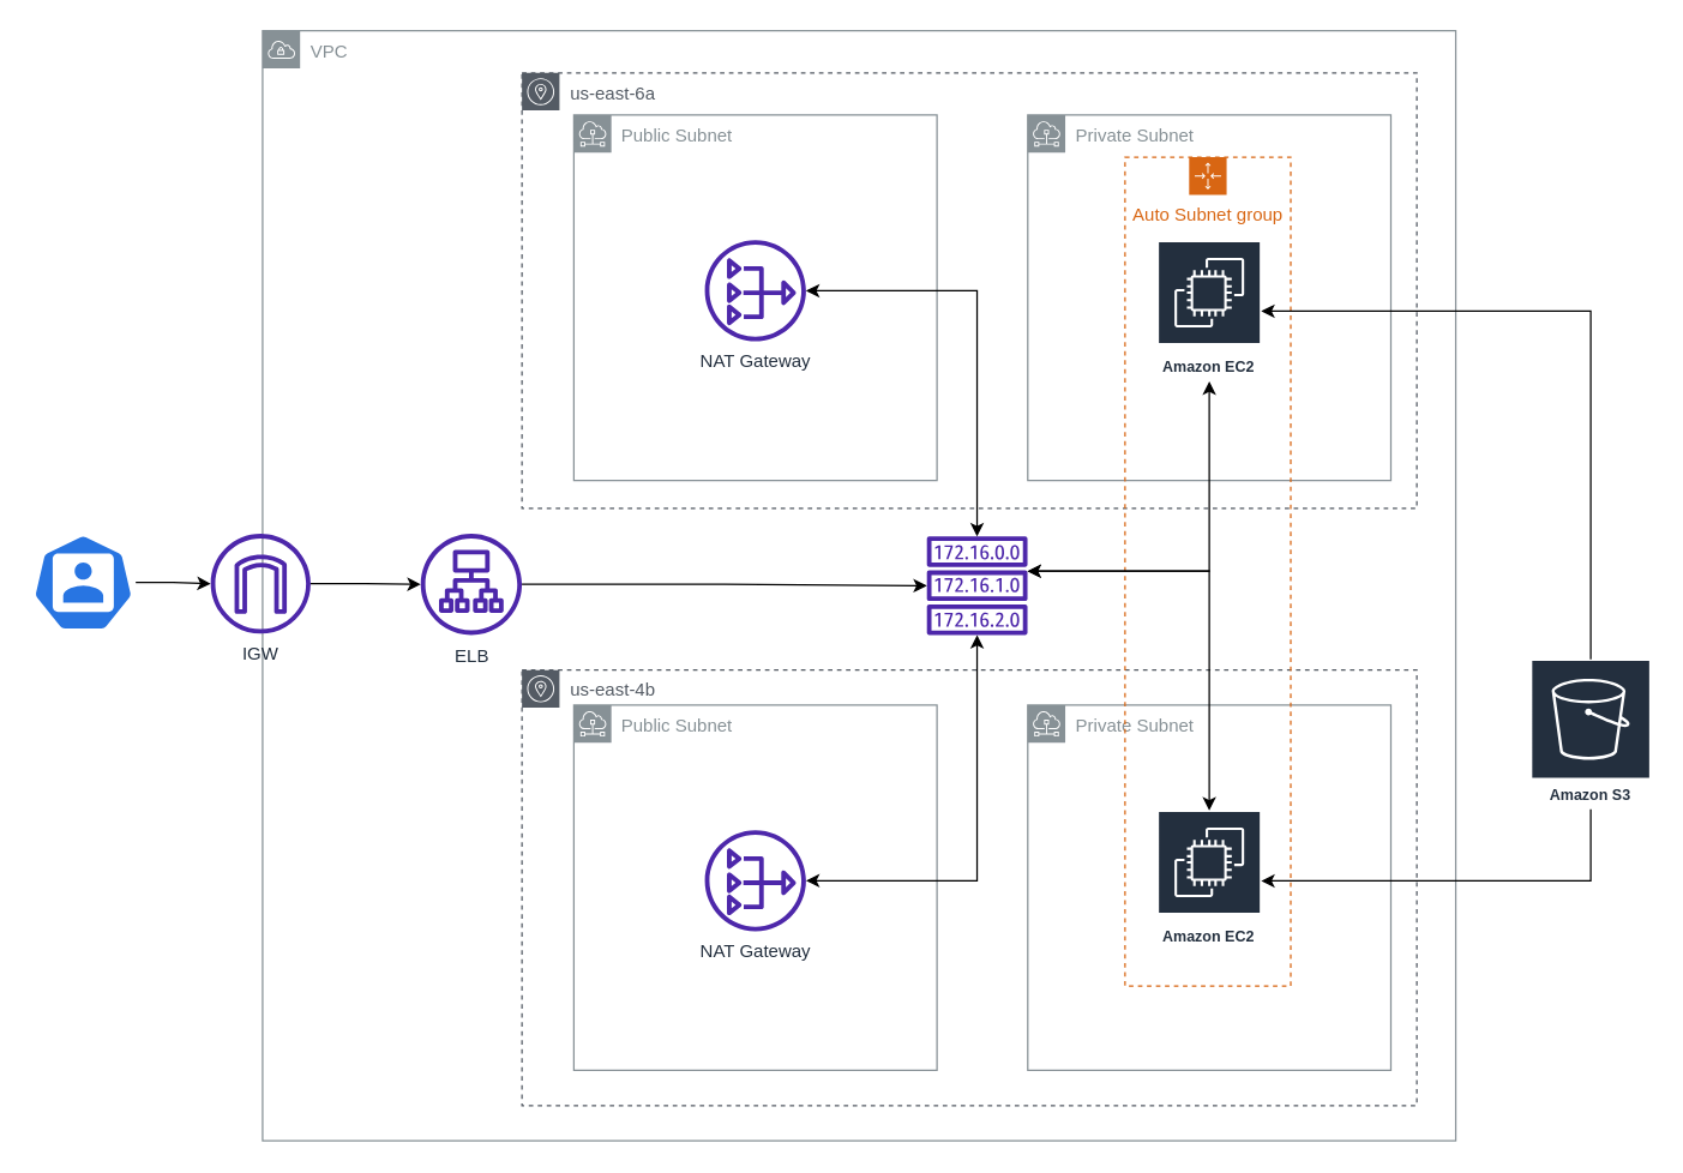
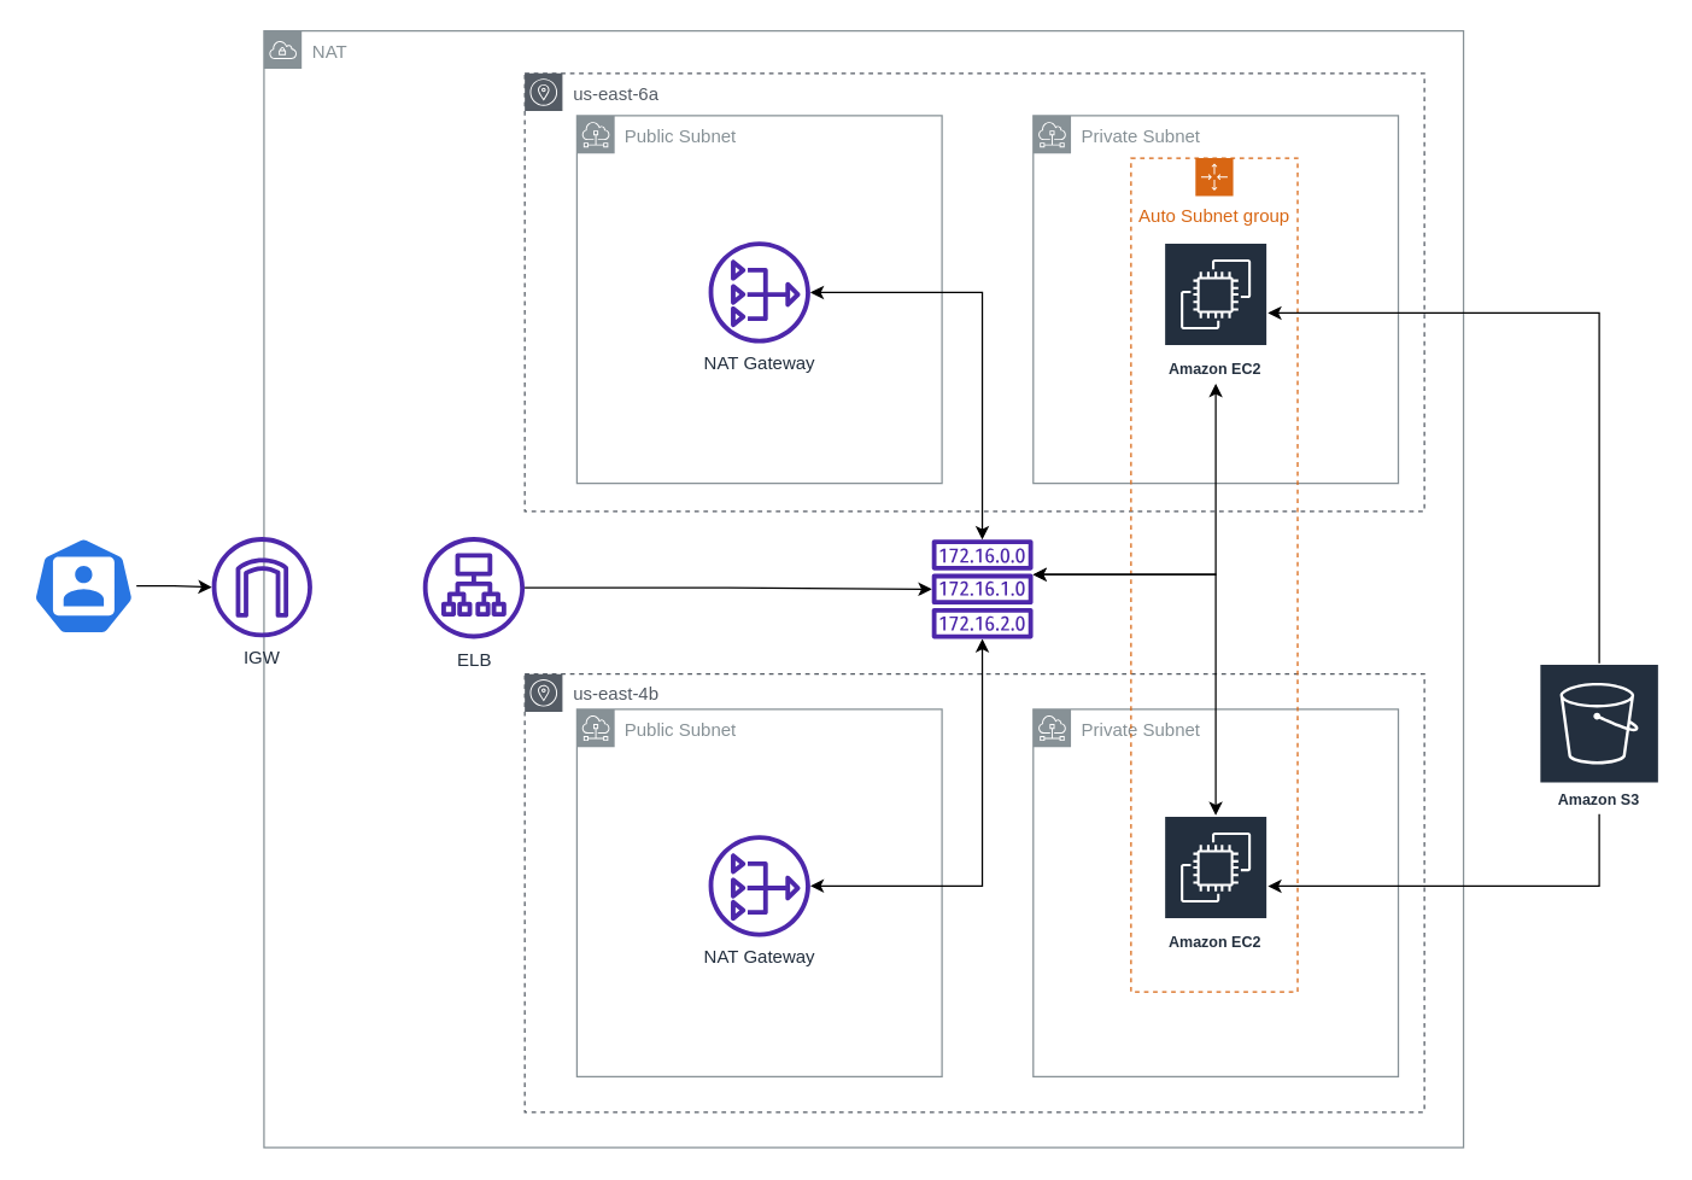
- <mxCell id="4" value="VPC" style="sketch=0;outlineConnect=0;gradientColor=none;html=1;whiteSpace=wrap;fontSize=12;fontStyle=0;shape=mxgraph.aws4.group;grIcon=mxgraph.aws4.group_vpc;strokeColor=#879196;fillColor=none;verticalAlign=top;align=left;spacingLeft=30;fontColor=#879196;dashed=0;" vertex="1" parent="1"><mxGeometry x="174.583" y="20" width="795.417" height="740" as="geometry" /></mxCell>
+ <mxCell id="4" value="NAT" style="sketch=0;outlineConnect=0;gradientColor=none;html=1;whiteSpace=wrap;fontSize=12;fontStyle=0;shape=mxgraph.aws4.group;grIcon=mxgraph.aws4.group_vpc;strokeColor=#879196;fillColor=none;verticalAlign=top;align=left;spacingLeft=30;fontColor=#879196;dashed=0;" vertex="1" parent="1"><mxGeometry x="174.583" y="20" width="795.417" height="740" as="geometry" /></mxCell>
- <mxCell id="9" value="" style="edgeStyle=orthogonalEdgeStyle;rounded=0;orthogonalLoop=1;jettySize=auto;html=1;" edge="1" parent="1" source="7" target="8"><mxGeometry relative="1" as="geometry" /></mxCell>
